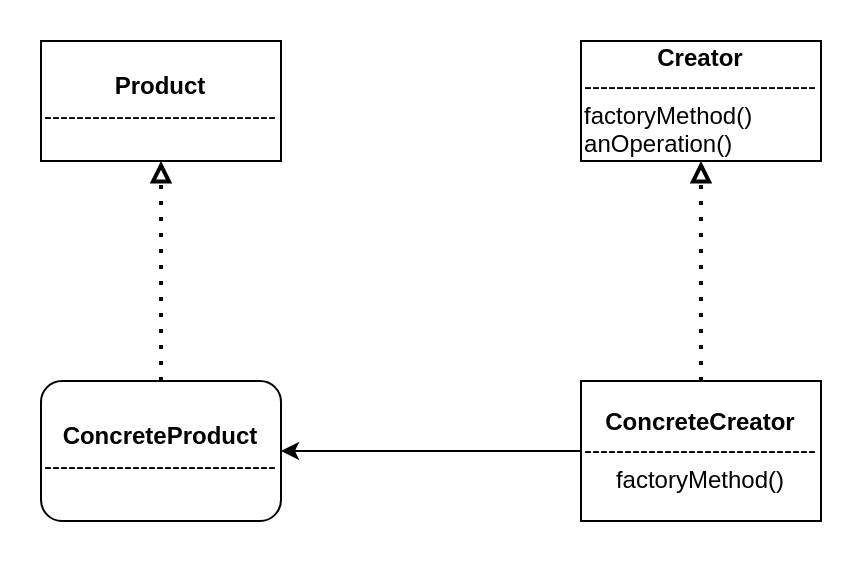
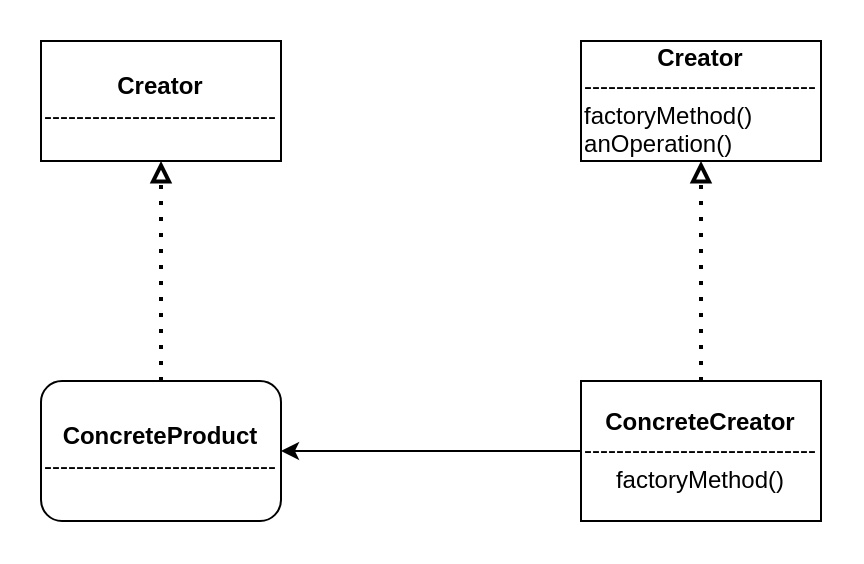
- <mxCell id="2" value="&lt;div&gt;&lt;b&gt;Product&lt;/b&gt;&lt;br&gt;&lt;/div&gt;&lt;div&gt;&lt;span&gt;-----------------------------&lt;/span&gt;&lt;/div&gt;" style="rounded=0;whiteSpace=wrap;html=1;align=center;" vertex="1" parent="1"><mxGeometry x="20" y="20" width="120" height="60" as="geometry" /></mxCell>
+ <mxCell id="2" value="&lt;div&gt;&lt;b&gt;Creator&lt;/b&gt;&lt;br&gt;&lt;/div&gt;&lt;div&gt;&lt;span&gt;-----------------------------&lt;/span&gt;&lt;/div&gt;" style="rounded=0;whiteSpace=wrap;html=1;align=center;" vertex="1" parent="1"><mxGeometry x="20" y="20" width="120" height="60" as="geometry" /></mxCell>
